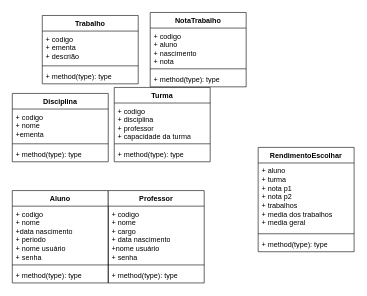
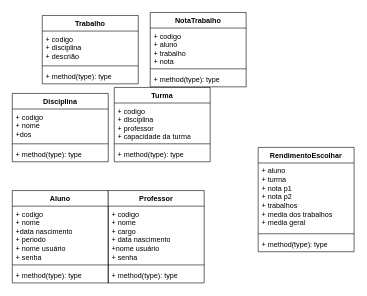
- <mxCell id="19" value="+ codigo&lt;br&gt;+ ementa&lt;br&gt;+ descrião" style="text;strokeColor=none;fillColor=none;align=left;verticalAlign=top;spacingLeft=4;spacingRight=4;overflow=hidden;rotatable=0;points=[[0,0.5],[1,0.5]];portConstraint=eastwest;whiteSpace=wrap;html=1;" parent="18" vertex="1"><mxGeometry y="26" width="160" height="54" as="geometry" /></mxCell>
+ <mxCell id="19" value="+ codigo&lt;br&gt;+ disciplina&lt;br&gt;+ descrião" style="text;strokeColor=none;fillColor=none;align=left;verticalAlign=top;spacingLeft=4;spacingRight=4;overflow=hidden;rotatable=0;points=[[0,0.5],[1,0.5]];portConstraint=eastwest;whiteSpace=wrap;html=1;" parent="18" vertex="1"><mxGeometry y="26" width="160" height="54" as="geometry" /></mxCell>
- <mxCell id="23" value="+ codigo&lt;br&gt;+ aluno&lt;br&gt;+ nascimento&lt;br&gt;+ nota" style="text;strokeColor=none;fillColor=none;align=left;verticalAlign=top;spacingLeft=4;spacingRight=4;overflow=hidden;rotatable=0;points=[[0,0.5],[1,0.5]];portConstraint=eastwest;whiteSpace=wrap;html=1;" parent="22" vertex="1"><mxGeometry y="26" width="160" height="64" as="geometry" /></mxCell>
+ <mxCell id="23" value="+ codigo&lt;br&gt;+ aluno&lt;br&gt;+ trabalho&lt;br&gt;+ nota" style="text;strokeColor=none;fillColor=none;align=left;verticalAlign=top;spacingLeft=4;spacingRight=4;overflow=hidden;rotatable=0;points=[[0,0.5],[1,0.5]];portConstraint=eastwest;whiteSpace=wrap;html=1;" parent="22" vertex="1"><mxGeometry y="26" width="160" height="64" as="geometry" /></mxCell>
- <mxCell id="11" value="+ codigo&lt;br&gt;+ nome&lt;br&gt;+ementa" style="text;strokeColor=none;fillColor=none;align=left;verticalAlign=top;spacingLeft=4;spacingRight=4;overflow=hidden;rotatable=0;points=[[0,0.5],[1,0.5]];portConstraint=eastwest;whiteSpace=wrap;html=1;" parent="10" vertex="1"><mxGeometry y="26" width="160" height="54" as="geometry" /></mxCell>
+ <mxCell id="11" value="+ codigo&lt;br&gt;+ nome&lt;br&gt;+dos" style="text;strokeColor=none;fillColor=none;align=left;verticalAlign=top;spacingLeft=4;spacingRight=4;overflow=hidden;rotatable=0;points=[[0,0.5],[1,0.5]];portConstraint=eastwest;whiteSpace=wrap;html=1;" parent="10" vertex="1"><mxGeometry y="26" width="160" height="54" as="geometry" /></mxCell>
